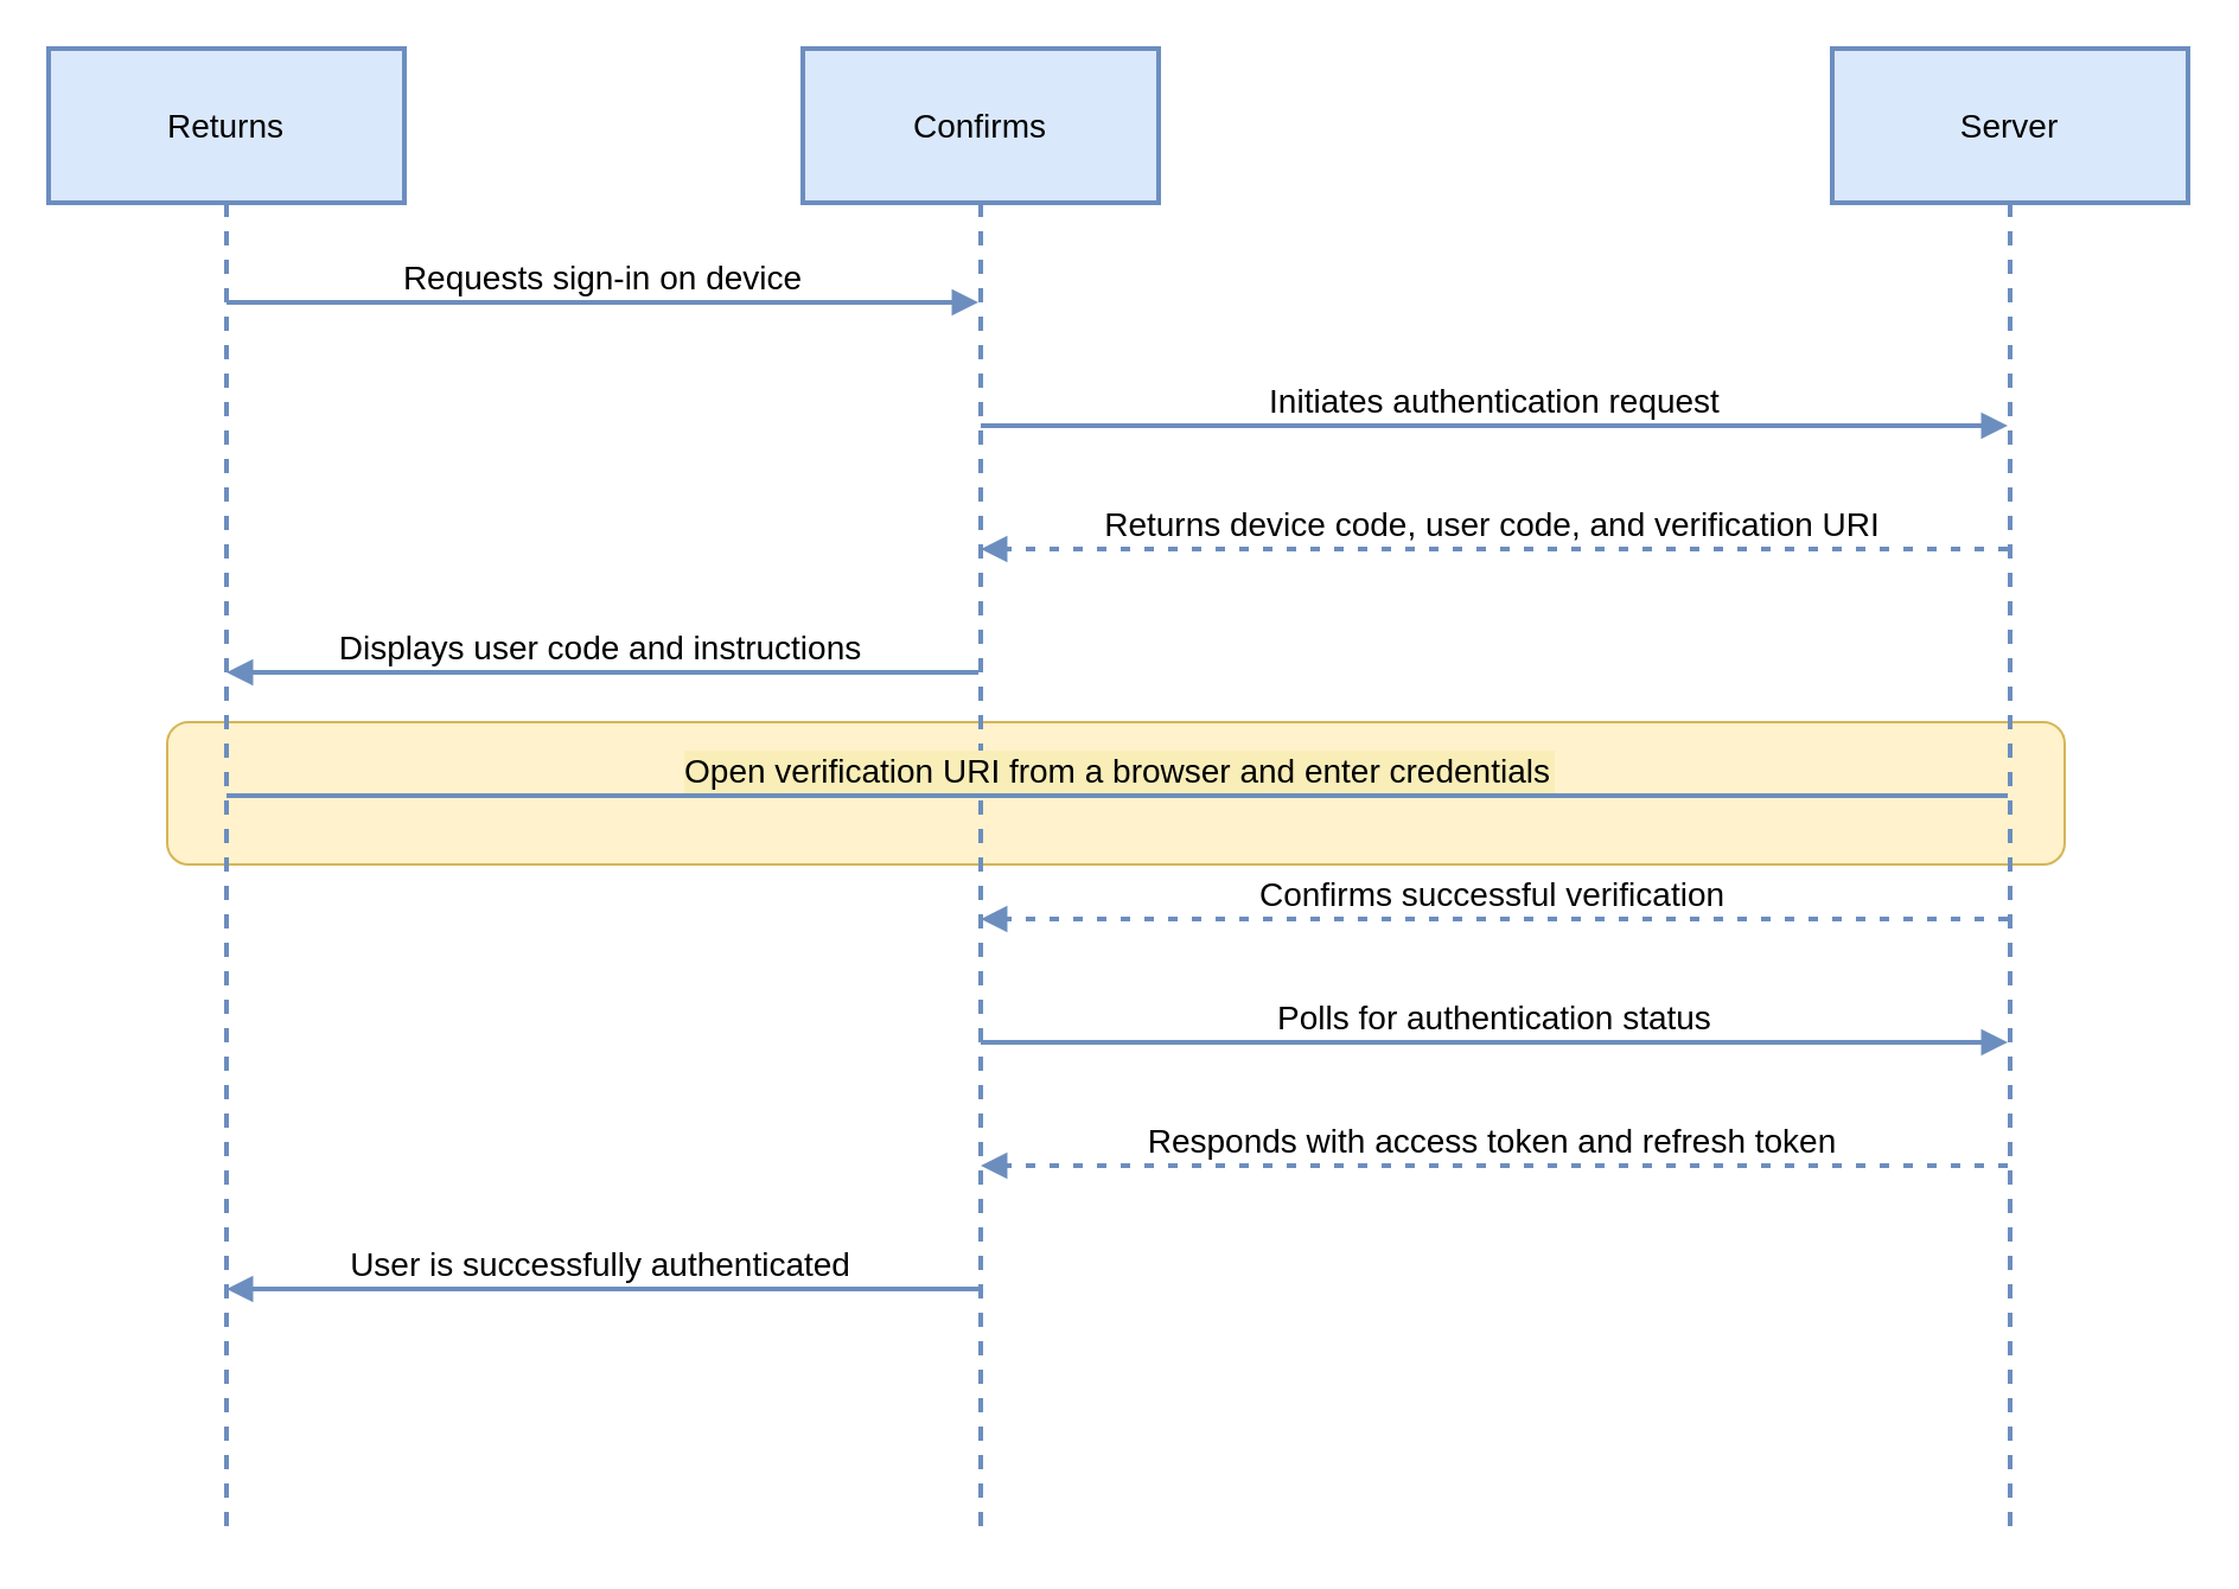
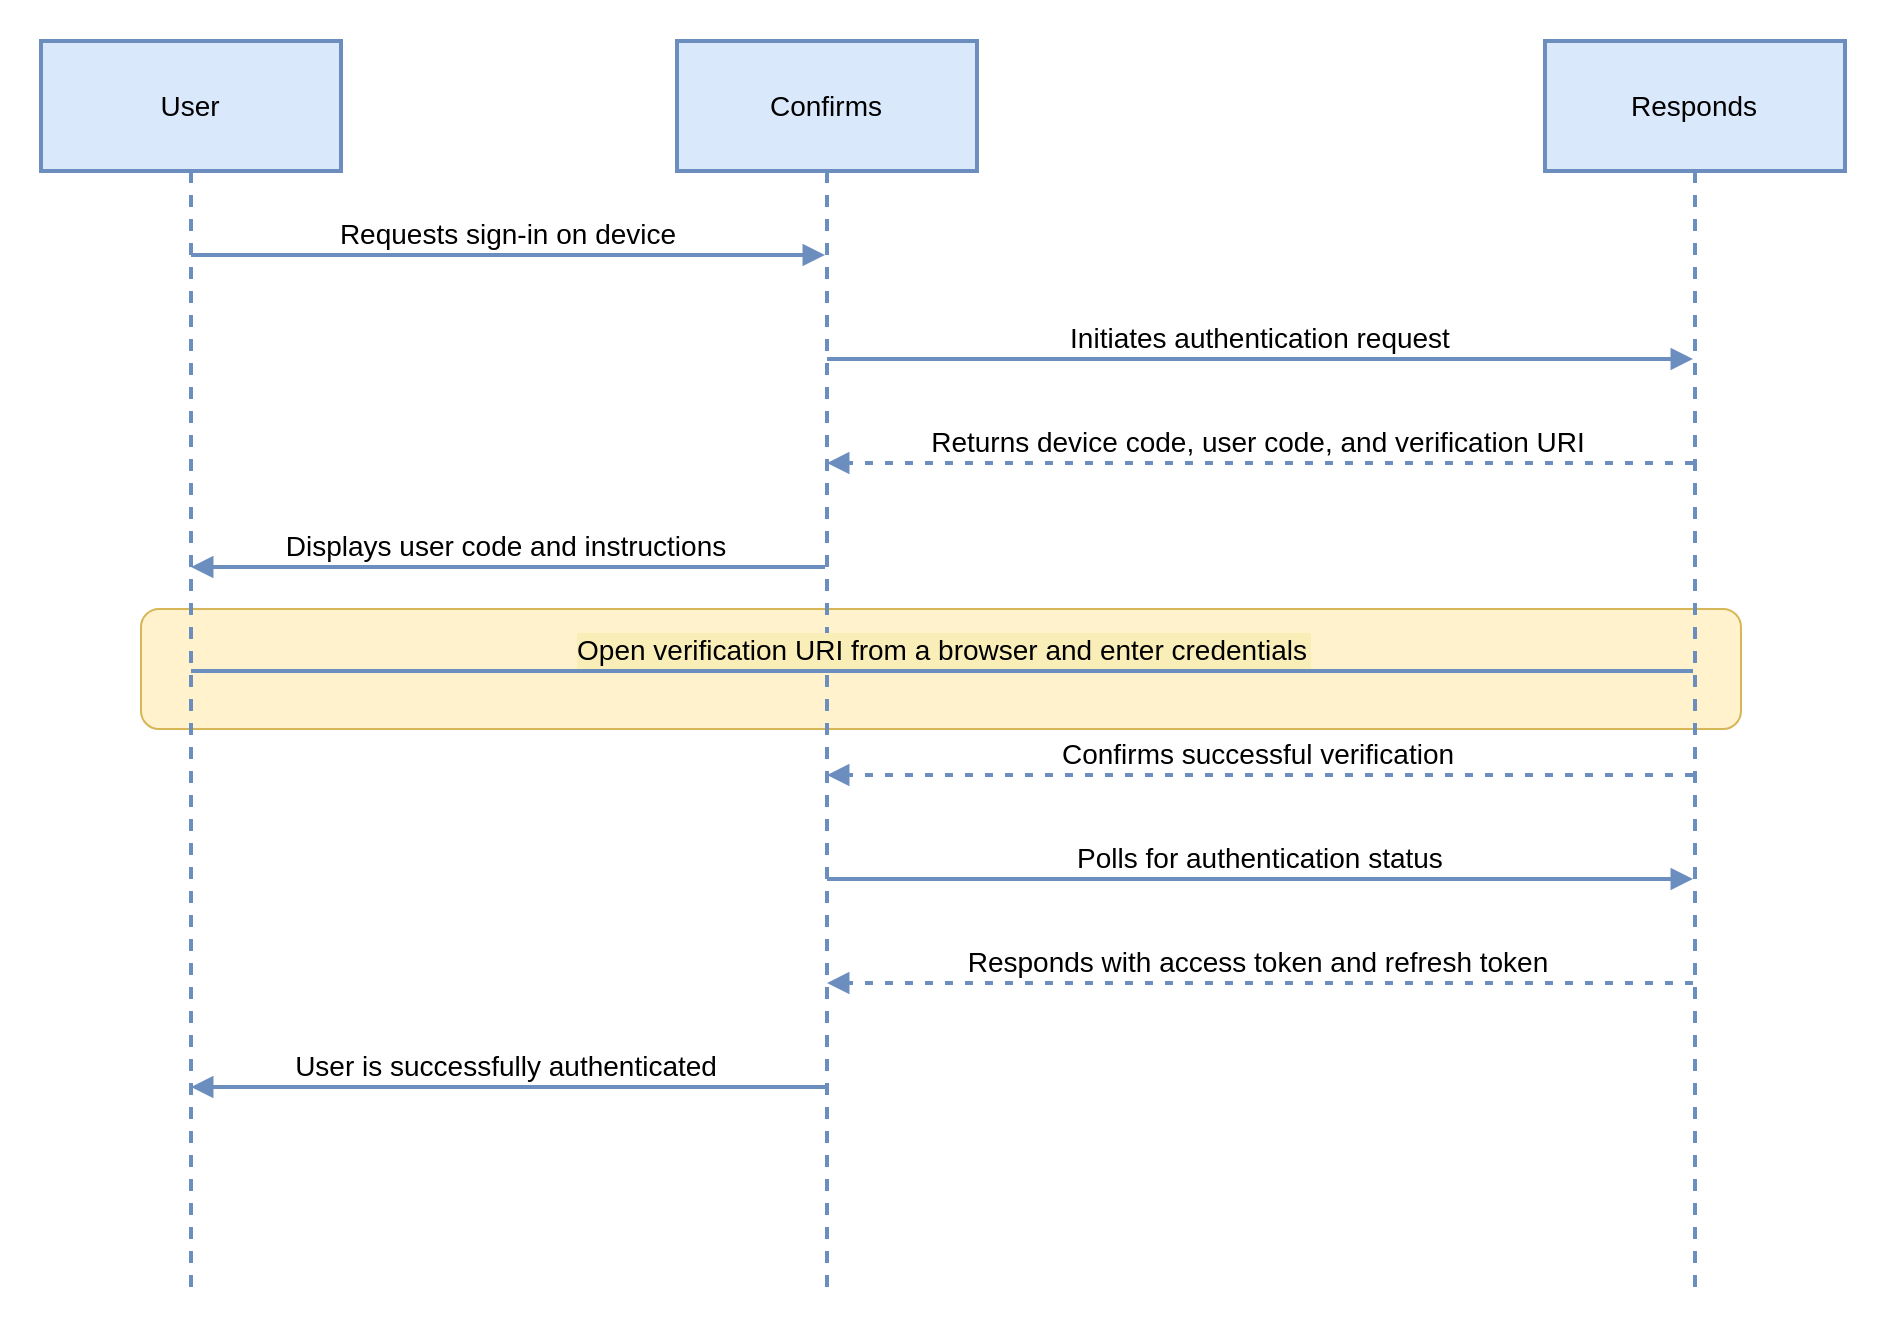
- <mxCell id="3" value="Returns" style="shape=umlLifeline;perimeter=lifelinePerimeter;whiteSpace=wrap;container=1;dropTarget=0;collapsible=0;recursiveResize=0;outlineConnect=0;portConstraint=eastwest;newEdgeStyle={&quot;edgeStyle&quot;:&quot;elbowEdgeStyle&quot;,&quot;elbow&quot;:&quot;vertical&quot;,&quot;curved&quot;:0,&quot;rounded&quot;:0};size=65;fillColor=#dae8fc;strokeColor=#6c8ebf;strokeWidth=2;fontSize=14;" parent="1" vertex="1"><mxGeometry width="150" height="628" as="geometry" x="20" y="20" /></mxCell>
+ <mxCell id="3" value="User" style="shape=umlLifeline;perimeter=lifelinePerimeter;whiteSpace=wrap;container=1;dropTarget=0;collapsible=0;recursiveResize=0;outlineConnect=0;portConstraint=eastwest;newEdgeStyle={&quot;edgeStyle&quot;:&quot;elbowEdgeStyle&quot;,&quot;elbow&quot;:&quot;vertical&quot;,&quot;curved&quot;:0,&quot;rounded&quot;:0};size=65;fillColor=#dae8fc;strokeColor=#6c8ebf;strokeWidth=2;fontSize=14;" parent="1" vertex="1"><mxGeometry width="150" height="628" as="geometry" x="20" y="20" /></mxCell>
- <mxCell id="5" value="Server" style="shape=umlLifeline;perimeter=lifelinePerimeter;whiteSpace=wrap;container=1;dropTarget=0;collapsible=0;recursiveResize=0;outlineConnect=0;portConstraint=eastwest;newEdgeStyle={&quot;edgeStyle&quot;:&quot;elbowEdgeStyle&quot;,&quot;elbow&quot;:&quot;vertical&quot;,&quot;curved&quot;:0,&quot;rounded&quot;:0};size=65;fillColor=#dae8fc;strokeColor=#6c8ebf;strokeWidth=2;fontSize=14;" parent="1" vertex="1"><mxGeometry x="772" width="150" height="628" as="geometry" y="20" /></mxCell>
+ <mxCell id="5" value="Responds" style="shape=umlLifeline;perimeter=lifelinePerimeter;whiteSpace=wrap;container=1;dropTarget=0;collapsible=0;recursiveResize=0;outlineConnect=0;portConstraint=eastwest;newEdgeStyle={&quot;edgeStyle&quot;:&quot;elbowEdgeStyle&quot;,&quot;elbow&quot;:&quot;vertical&quot;,&quot;curved&quot;:0,&quot;rounded&quot;:0};size=65;fillColor=#dae8fc;strokeColor=#6c8ebf;strokeWidth=2;fontSize=14;" parent="1" vertex="1"><mxGeometry x="772" width="150" height="628" as="geometry" y="20" /></mxCell>
